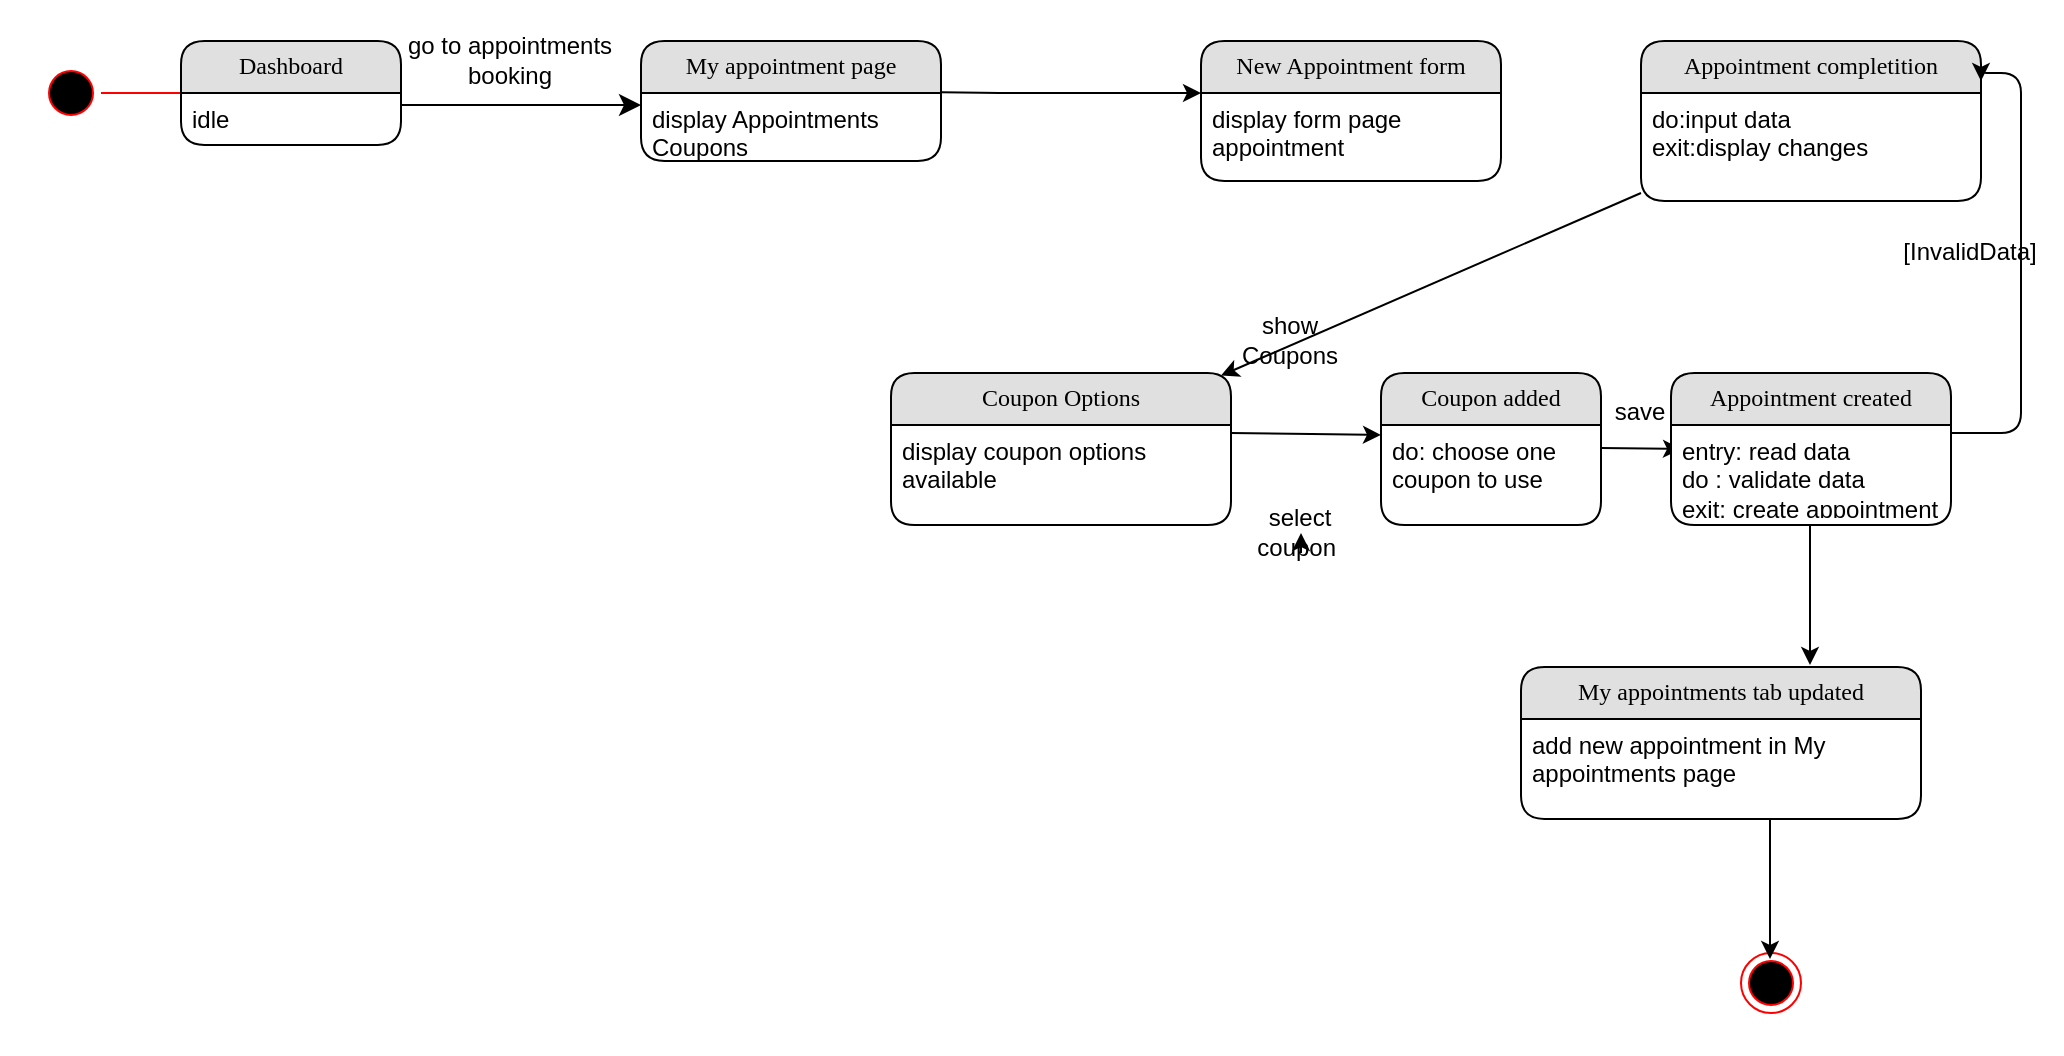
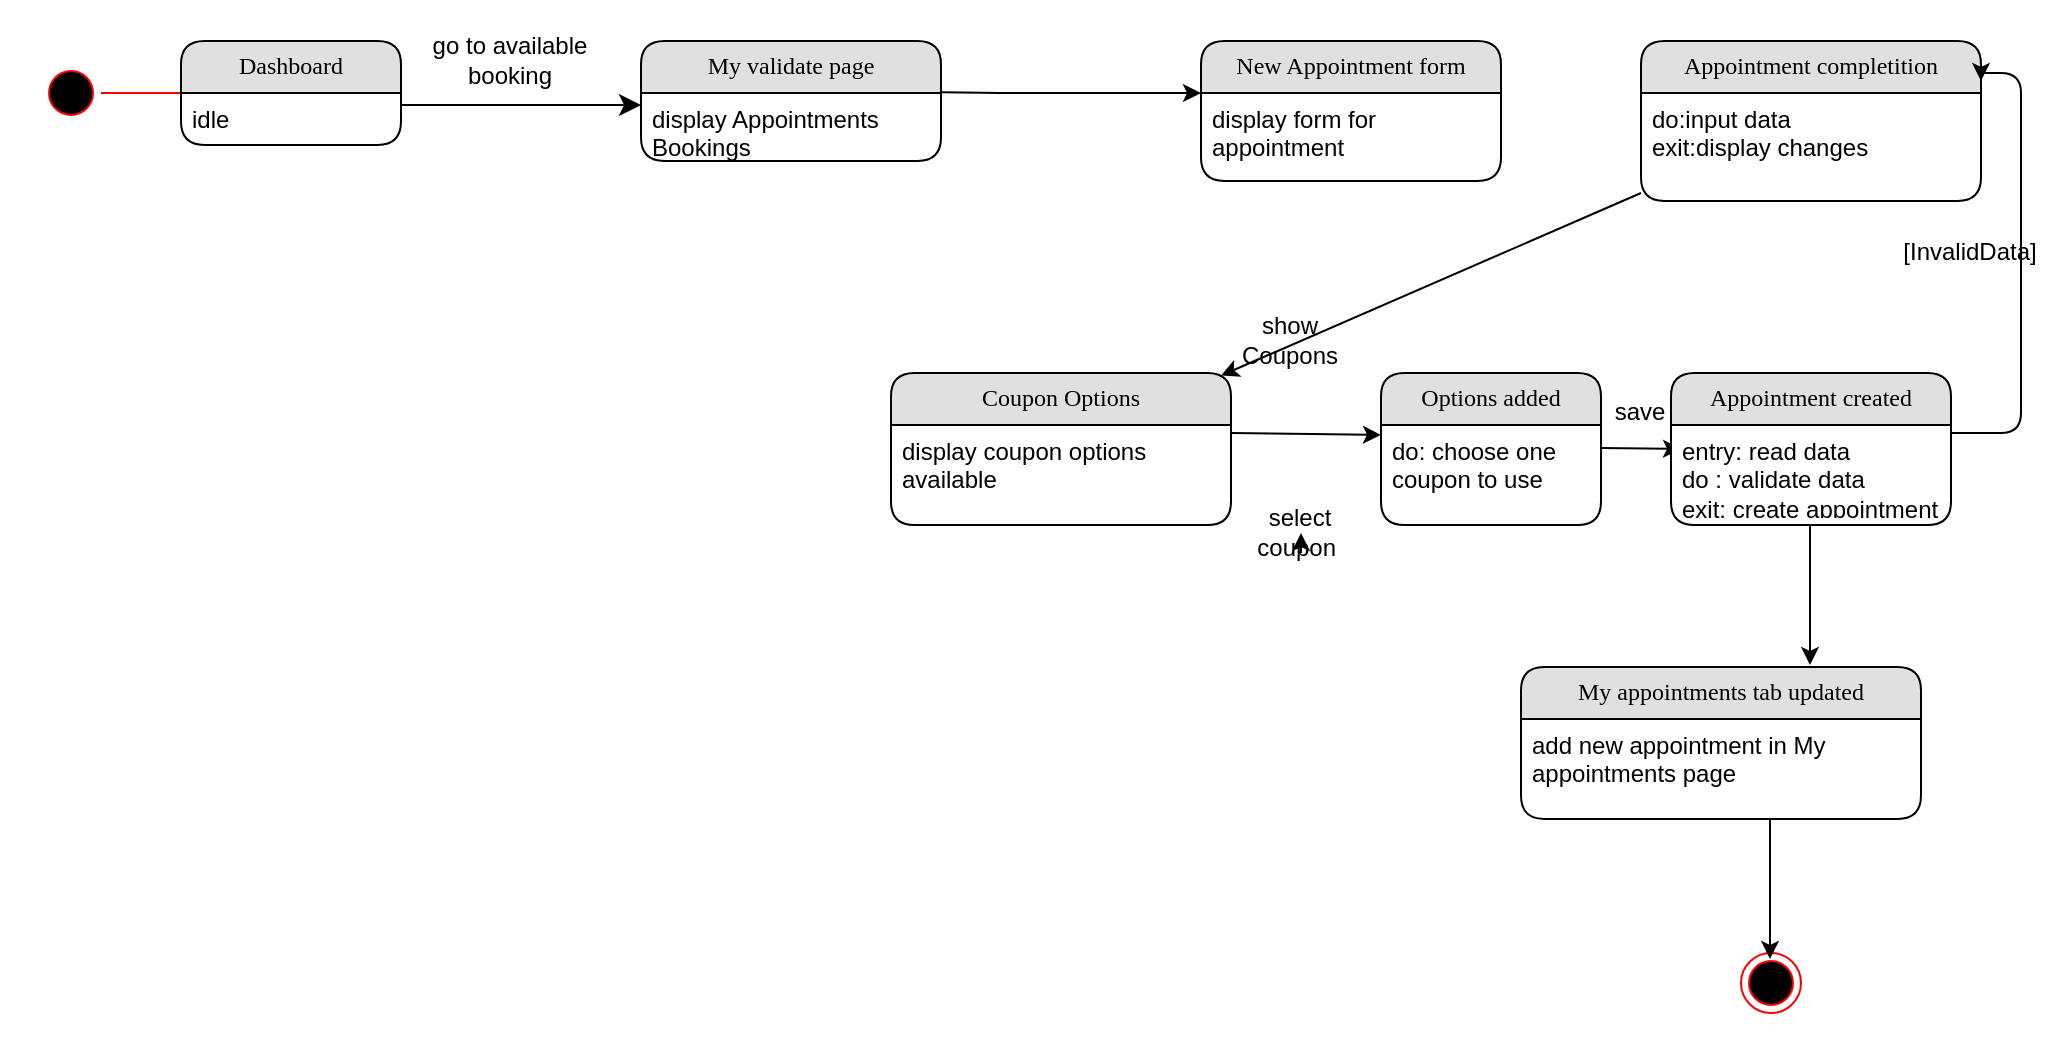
- <mxCell id="6" value="go to appointments booking" style="text;html=1;strokeColor=none;fillColor=none;align=center;verticalAlign=middle;whiteSpace=wrap;rounded=0;" parent="1" vertex="1"><mxGeometry x="200" y="20" width="110" height="20" as="geometry" /></mxCell>
+ <mxCell id="6" value="go to available booking" style="text;html=1;strokeColor=none;fillColor=none;align=center;verticalAlign=middle;whiteSpace=wrap;rounded=0;" parent="1" vertex="1"><mxGeometry x="200" y="20" width="110" height="20" as="geometry" /></mxCell>
- <mxCell id="10" value="My appointment page" style="swimlane;html=1;fontStyle=0;childLayout=stackLayout;horizontal=1;startSize=26;fillColor=#e0e0e0;horizontalStack=0;resizeParent=1;resizeLast=0;collapsible=1;marginBottom=0;swimlaneFillColor=#ffffff;align=center;rounded=1;shadow=0;comic=0;labelBackgroundColor=none;strokeWidth=1;fontFamily=Verdana;fontSize=12" parent="1" vertex="1"><mxGeometry x="320" y="20" width="150" height="60" as="geometry" /></mxCell>
+ <mxCell id="10" value="My validate page" style="swimlane;html=1;fontStyle=0;childLayout=stackLayout;horizontal=1;startSize=26;fillColor=#e0e0e0;horizontalStack=0;resizeParent=1;resizeLast=0;collapsible=1;marginBottom=0;swimlaneFillColor=#ffffff;align=center;rounded=1;shadow=0;comic=0;labelBackgroundColor=none;strokeWidth=1;fontFamily=Verdana;fontSize=12" parent="1" vertex="1"><mxGeometry x="320" y="20" width="150" height="60" as="geometry" /></mxCell>
- <mxCell id="11" value="display Appointments Coupons" style="text;html=1;strokeColor=none;fillColor=none;spacingLeft=4;spacingRight=4;whiteSpace=wrap;overflow=hidden;rotatable=0;points=[[0,0.5],[1,0.5]];portConstraint=eastwest;" parent="10" vertex="1"><mxGeometry y="26" width="150" height="34" as="geometry" /></mxCell>
+ <mxCell id="11" value="display Appointments Bookings" style="text;html=1;strokeColor=none;fillColor=none;spacingLeft=4;spacingRight=4;whiteSpace=wrap;overflow=hidden;rotatable=0;points=[[0,0.5],[1,0.5]];portConstraint=eastwest;" parent="10" vertex="1"><mxGeometry y="26" width="150" height="34" as="geometry" /></mxCell>
- <mxCell id="16" value="display form page appointment" style="text;html=1;strokeColor=none;fillColor=none;spacingLeft=4;spacingRight=4;whiteSpace=wrap;overflow=hidden;rotatable=0;points=[[0,0.5],[1,0.5]];portConstraint=eastwest;" parent="15" vertex="1"><mxGeometry y="26" width="150" height="44" as="geometry" /></mxCell>
+ <mxCell id="16" value="display form for appointment" style="text;html=1;strokeColor=none;fillColor=none;spacingLeft=4;spacingRight=4;whiteSpace=wrap;overflow=hidden;rotatable=0;points=[[0,0.5],[1,0.5]];portConstraint=eastwest;" parent="15" vertex="1"><mxGeometry y="26" width="150" height="44" as="geometry" /></mxCell>
- <mxCell id="23" value="Coupon added" style="swimlane;html=1;fontStyle=0;childLayout=stackLayout;horizontal=1;startSize=26;fillColor=#e0e0e0;horizontalStack=0;resizeParent=1;resizeLast=0;collapsible=1;marginBottom=0;swimlaneFillColor=#ffffff;align=center;rounded=1;shadow=0;comic=0;labelBackgroundColor=none;strokeWidth=1;fontFamily=Verdana;fontSize=12" parent="1" vertex="1"><mxGeometry x="690" y="186" width="110" height="76" as="geometry" /></mxCell>
+ <mxCell id="23" value="Options added" style="swimlane;html=1;fontStyle=0;childLayout=stackLayout;horizontal=1;startSize=26;fillColor=#e0e0e0;horizontalStack=0;resizeParent=1;resizeLast=0;collapsible=1;marginBottom=0;swimlaneFillColor=#ffffff;align=center;rounded=1;shadow=0;comic=0;labelBackgroundColor=none;strokeWidth=1;fontFamily=Verdana;fontSize=12" parent="1" vertex="1"><mxGeometry x="690" y="186" width="110" height="76" as="geometry" /></mxCell>
